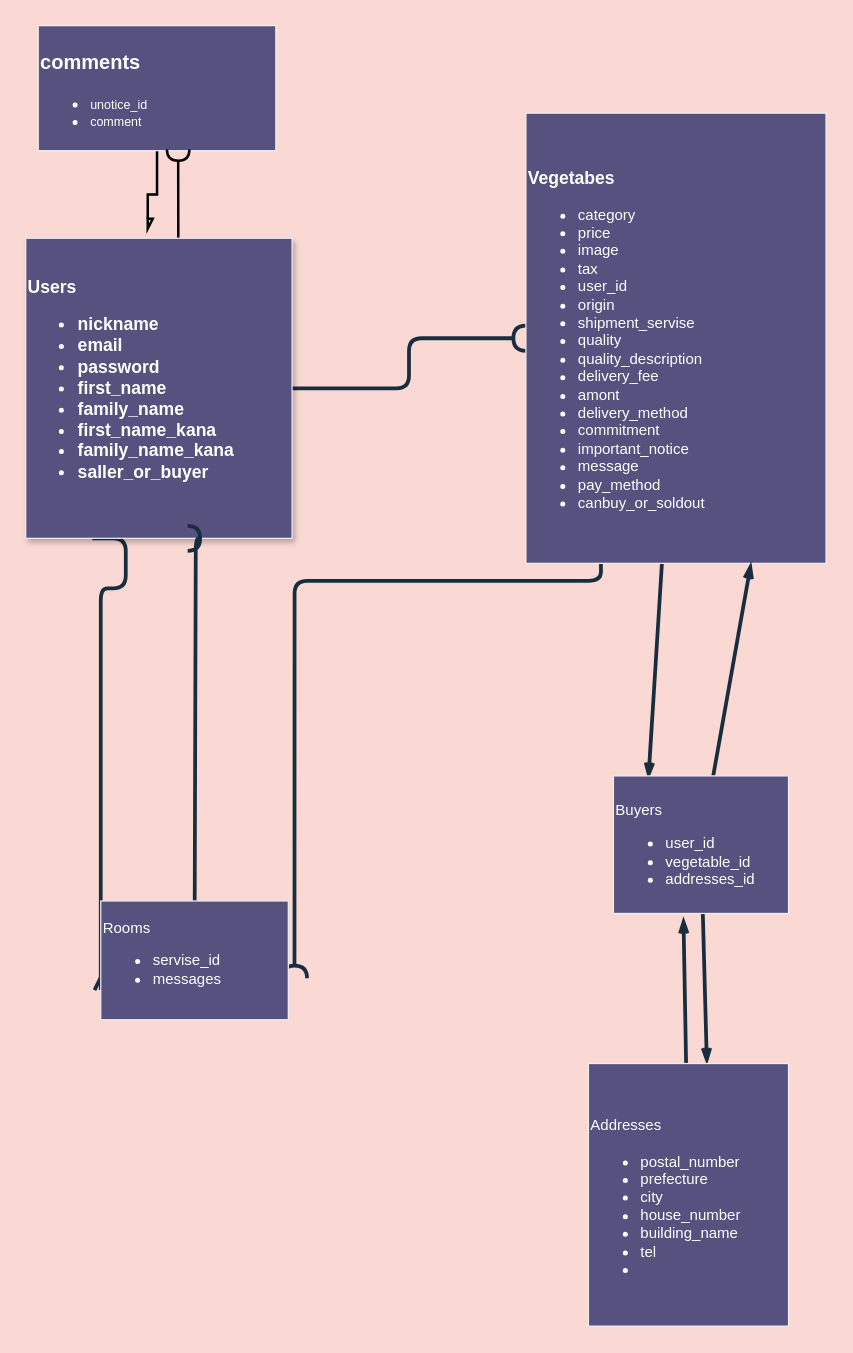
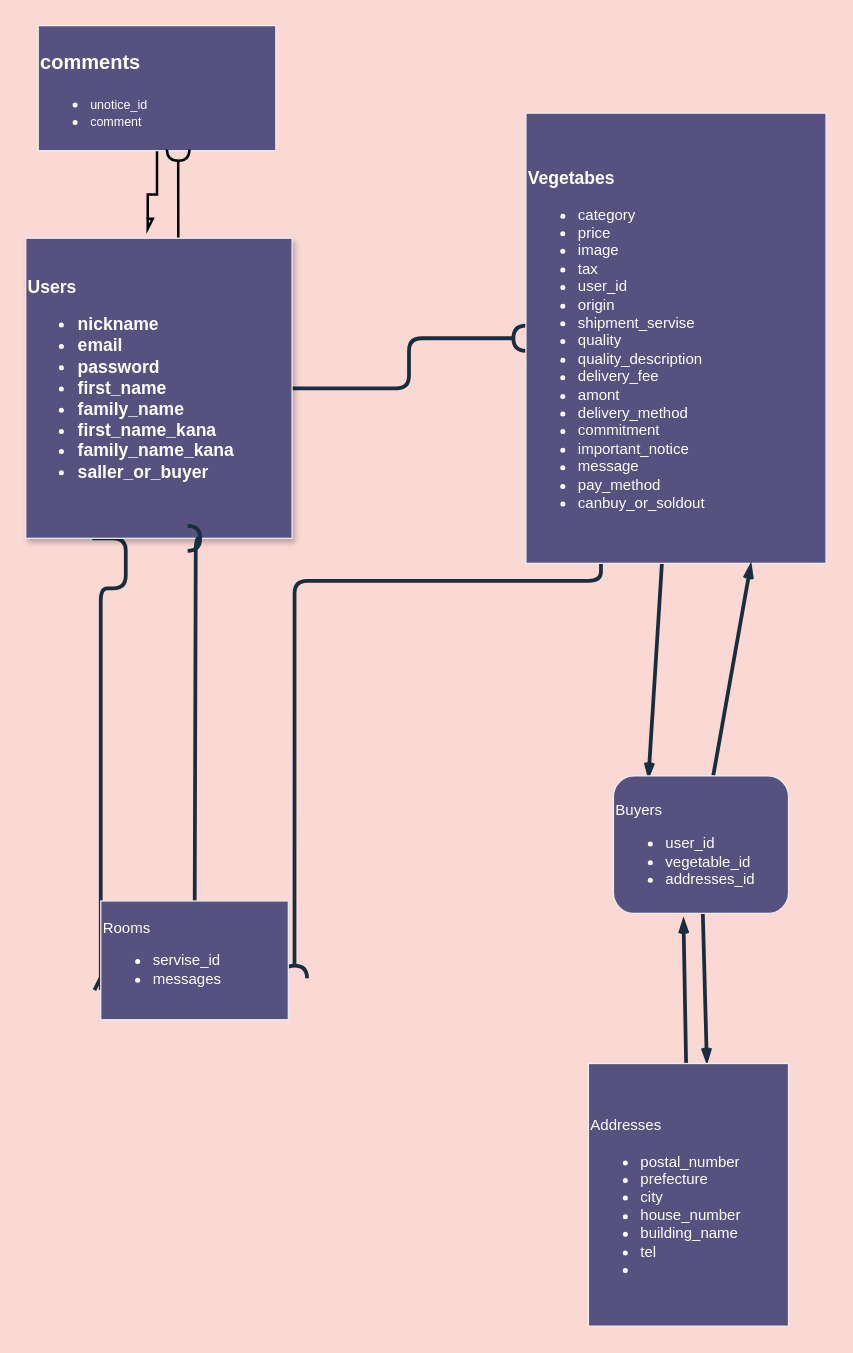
- <mxCell id="15" value="&lt;p&gt;&lt;span&gt;Buyers&lt;/span&gt;&lt;/p&gt;&lt;div&gt;&lt;ul&gt;&lt;li&gt;&lt;span&gt;user_id&lt;/span&gt;&lt;/li&gt;&lt;li&gt;&lt;span&gt;vegetable_id&lt;/span&gt;&lt;/li&gt;&lt;li&gt;&lt;span&gt;addresses_id&lt;/span&gt;&lt;/li&gt;&lt;/ul&gt;&lt;/div&gt;" style="rounded=0;whiteSpace=wrap;html=1;fillColor=#56517E;strokeColor=#EEEEEE;fontColor=#FFFFFF;align=left;" parent="1" vertex="1"><mxGeometry x="490" y="620" width="140" height="110" as="geometry" /></mxCell>
+ <mxCell id="15" value="&lt;p&gt;&lt;span&gt;Buyers&lt;/span&gt;&lt;/p&gt;&lt;div&gt;&lt;ul&gt;&lt;li&gt;&lt;span&gt;user_id&lt;/span&gt;&lt;/li&gt;&lt;li&gt;&lt;span&gt;vegetable_id&lt;/span&gt;&lt;/li&gt;&lt;li&gt;&lt;span&gt;addresses_id&lt;/span&gt;&lt;/li&gt;&lt;/ul&gt;&lt;/div&gt;" style="whiteSpace=wrap;html=1;fillColor=#56517E;strokeColor=#EEEEEE;fontColor=#FFFFFF;align=left;rounded=1;" parent="1" vertex="1"><mxGeometry x="490" y="620" width="140" height="110" as="geometry" /></mxCell>
